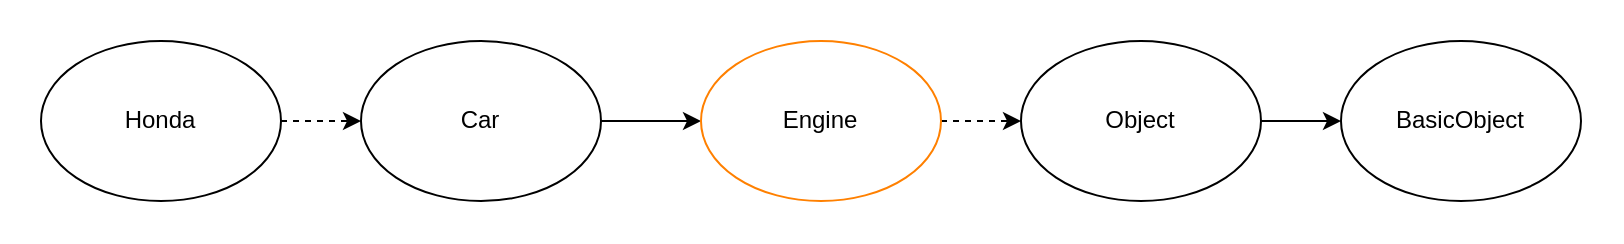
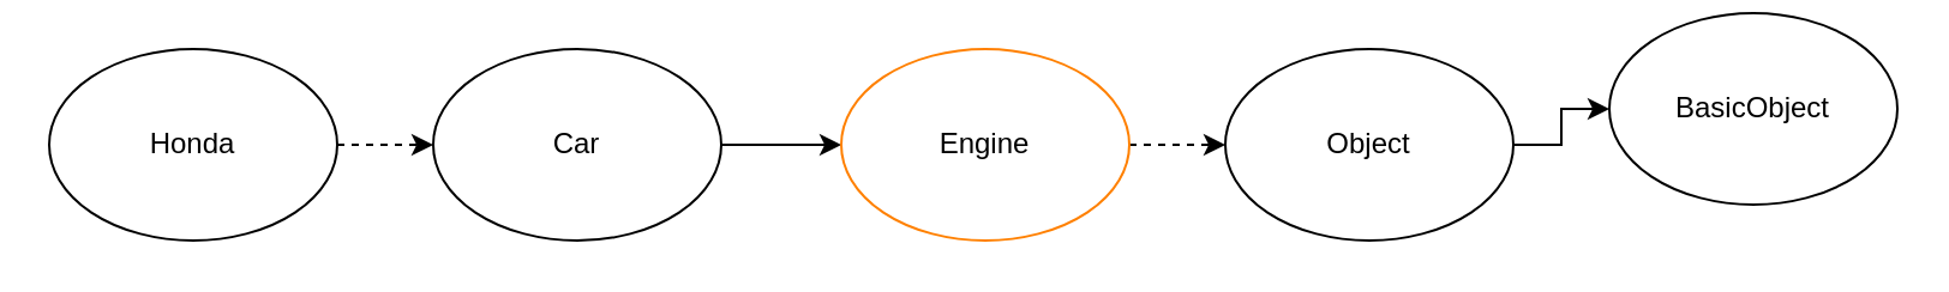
- <mxCell id="8" value="BasicObject" style="ellipse;whiteSpace=wrap;html=1;" parent="1" vertex="1"><mxGeometry x="670" y="20" width="120" height="80" as="geometry" /></mxCell>
+ <mxCell id="8" value="BasicObject" style="ellipse;whiteSpace=wrap;html=1;" parent="1" vertex="1"><mxGeometry x="670" y="5" width="120" height="80" as="geometry" /></mxCell>
